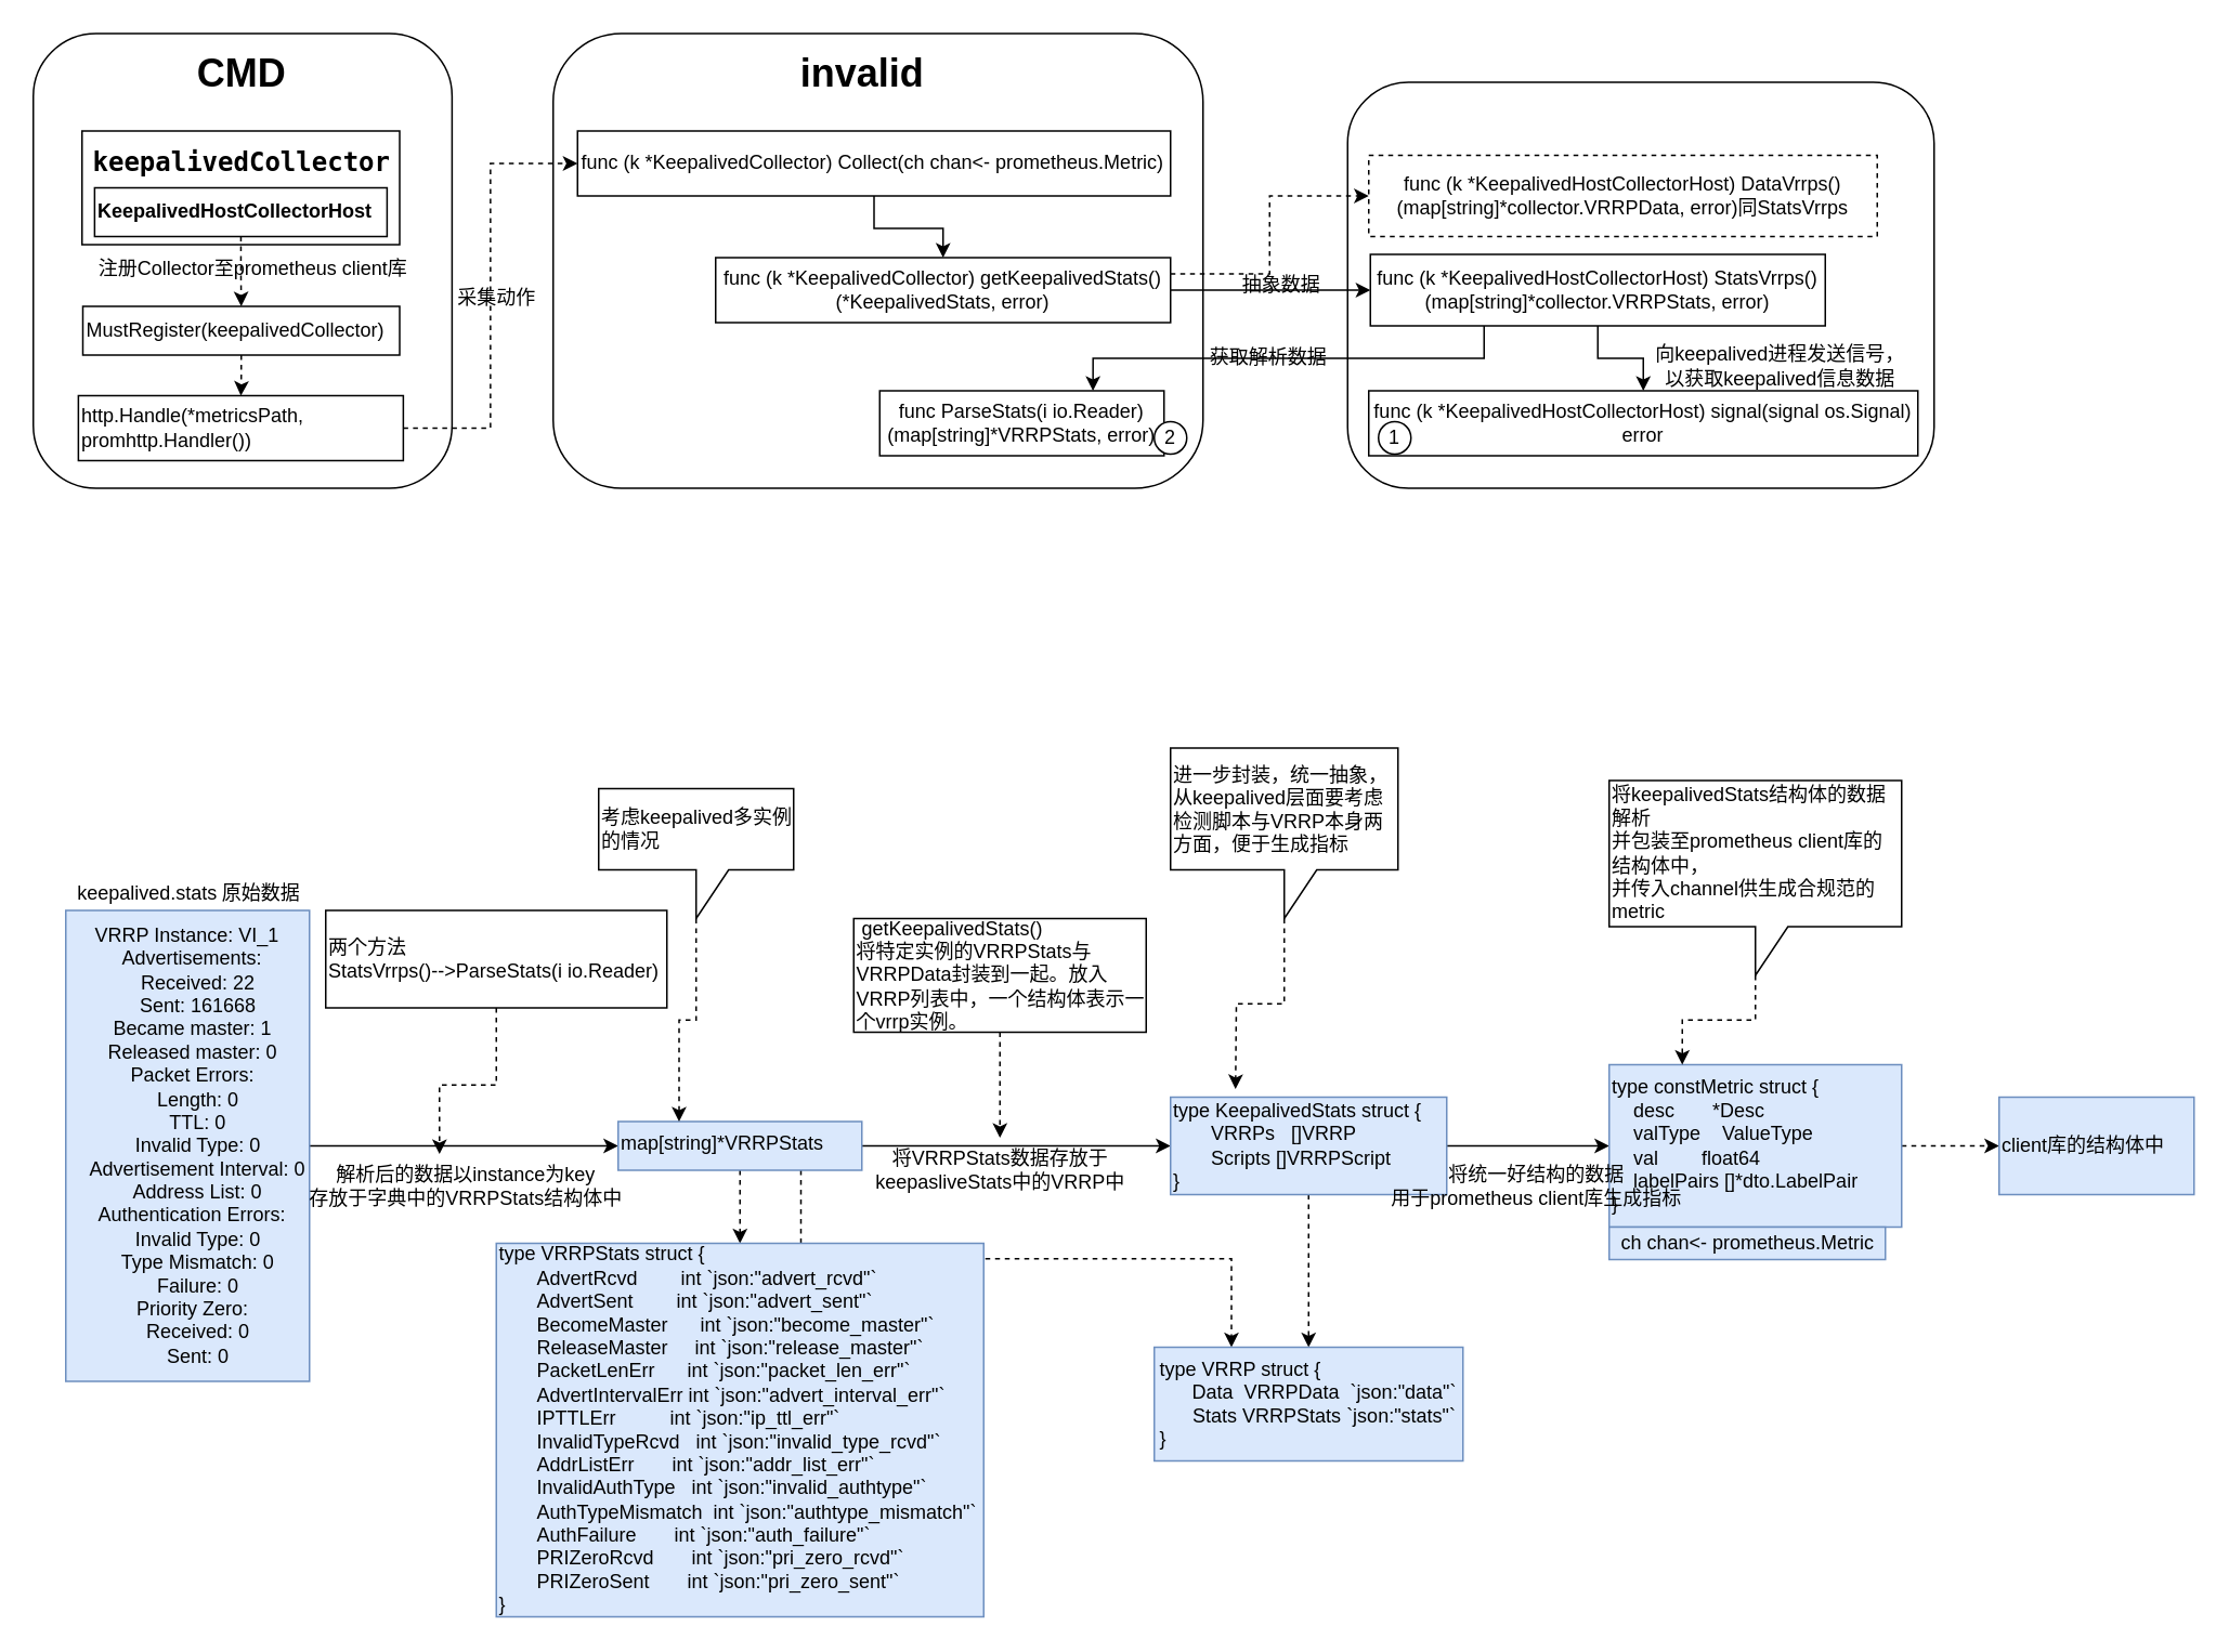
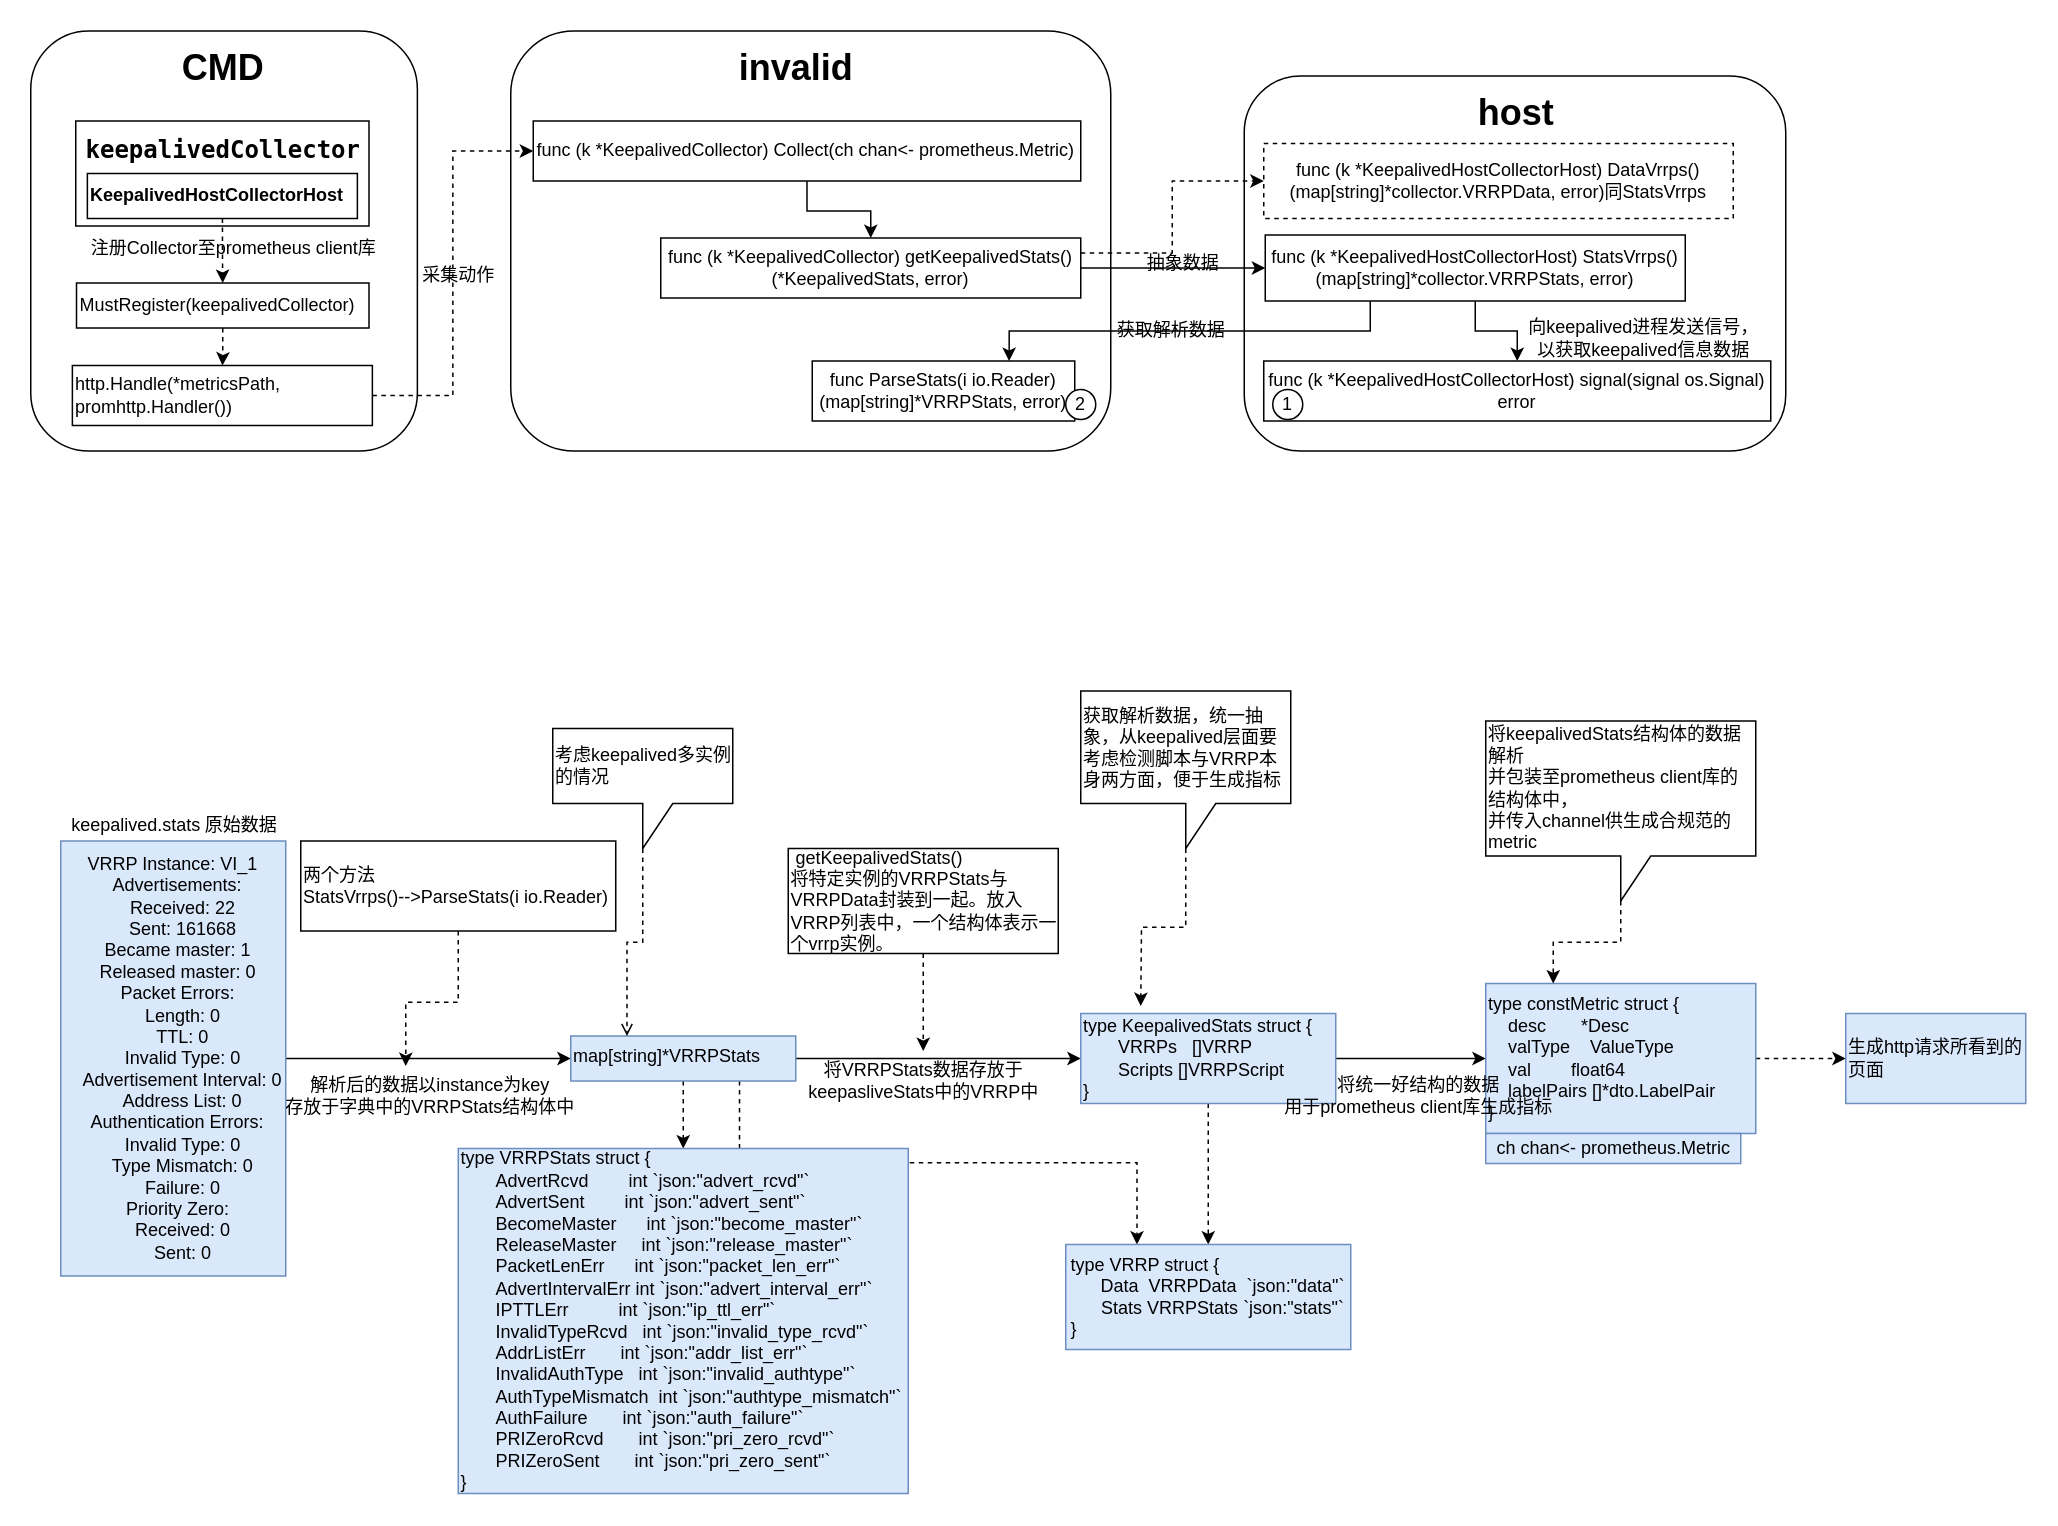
+ <mxCell id="16" value="host" style="text;html=1;align=center;verticalAlign=middle;resizable=0;points=[];autosize=1;fontStyle=1;fontSize=24;" vertex="1" parent="1"><mxGeometry x="974.5" y="60" width="70" height="30" as="geometry" /></mxCell>
- <mxCell id="43" value="进一步封装，统一抽象，从keepalived层面要考虑检测脚本与VRRP本身两方面，便于生成指标" style="shape=callout;whiteSpace=wrap;html=1;perimeter=calloutPerimeter;strokeColor=#000000;fillColor=#FFFFFF;fontSize=12;align=left;" vertex="1" parent="1"><mxGeometry x="720" y="460" width="140" height="105" as="geometry" /></mxCell>
+ <mxCell id="43" value="获取解析数据，统一抽象，从keepalived层面要考虑检测脚本与VRRP本身两方面，便于生成指标" style="shape=callout;whiteSpace=wrap;html=1;perimeter=calloutPerimeter;strokeColor=#000000;fillColor=#FFFFFF;fontSize=12;align=left;" vertex="1" parent="1"><mxGeometry x="720" y="460" width="140" height="105" as="geometry" /></mxCell>
- <mxCell id="37" style="edgeStyle=orthogonalEdgeStyle;rounded=0;orthogonalLoop=1;jettySize=auto;html=1;entryX=0.25;entryY=0;entryDx=0;entryDy=0;dashed=1;fontSize=12;" edge="1" parent="1" source="38" target="30"><mxGeometry relative="1" as="geometry" /></mxCell>
+ <mxCell id="37" style="edgeStyle=orthogonalEdgeStyle;rounded=0;orthogonalLoop=1;jettySize=auto;html=1;entryX=0.25;entryY=0;entryDx=0;entryDy=0;dashed=1;fontSize=12;endArrow=open;" edge="1" parent="1" source="38" target="30"><mxGeometry relative="1" as="geometry" /></mxCell>
- <mxCell id="52" value="client库的结构体中" style="rounded=0;whiteSpace=wrap;html=1;strokeColor=#6c8ebf;fillColor=#dae8fc;fontSize=12;align=left;" vertex="1" parent="1"><mxGeometry x="1230" y="675" width="120" height="60" as="geometry" /></mxCell>
+ <mxCell id="52" value="生成http请求所看到的页面" style="rounded=0;whiteSpace=wrap;html=1;strokeColor=#6c8ebf;fillColor=#dae8fc;fontSize=12;align=left;" vertex="1" parent="1"><mxGeometry x="1230" y="675" width="120" height="60" as="geometry" /></mxCell>
